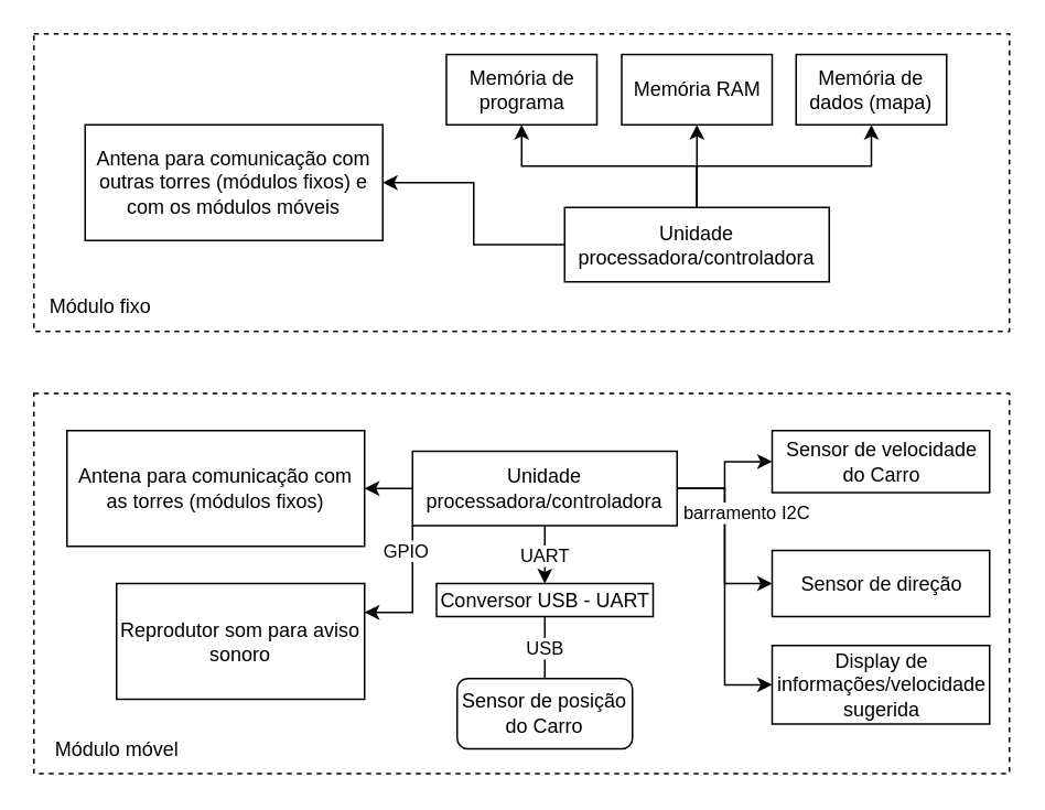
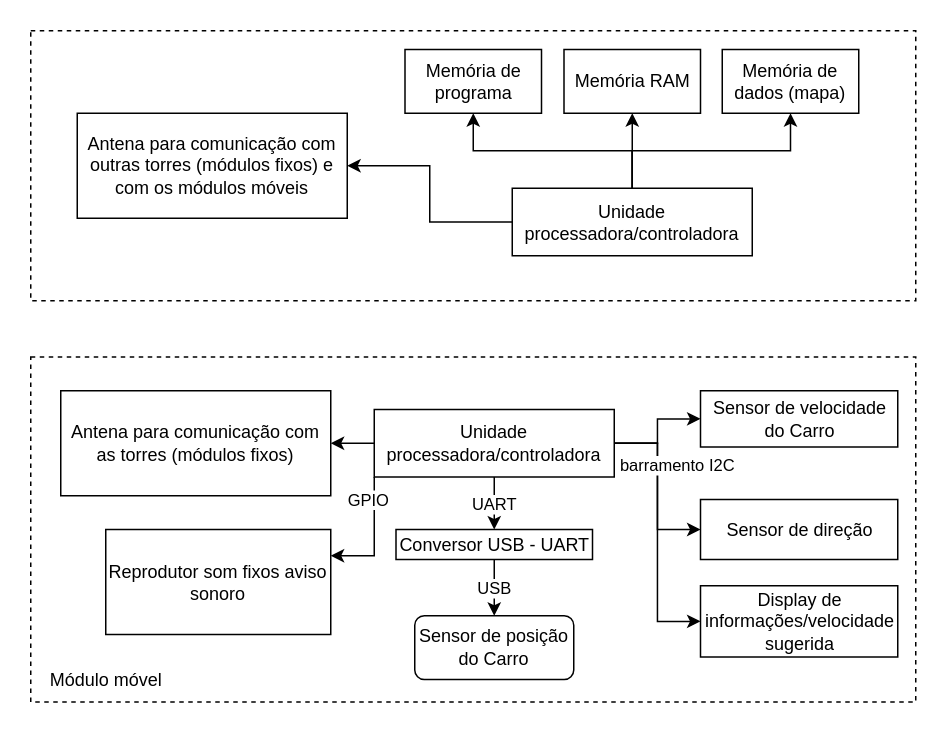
- <mxCell id="23" value="Módulo fixo" style="text;html=1;align=center;verticalAlign=middle;resizable=0;points=[];autosize=1;strokeColor=none;fillColor=none;" parent="1" vertex="1"><mxGeometry x="20" y="170" width="80" height="30" as="geometry" /></mxCell>
- <mxCell id="7" value="Reprodutor som para aviso sonoro" style="rounded=0;whiteSpace=wrap;html=1;" parent="1" vertex="1"><mxGeometry x="70" y="352.5" width="150" height="70" as="geometry" /></mxCell>
+ <mxCell id="7" value="Reprodutor som fixos aviso sonoro" style="rounded=0;whiteSpace=wrap;html=1;" parent="1" vertex="1"><mxGeometry x="70" y="352.5" width="150" height="70" as="geometry" /></mxCell>
- <mxCell id="29" value="USB" style="edgeStyle=orthogonalEdgeStyle;rounded=0;orthogonalLoop=1;jettySize=auto;html=1;exitX=0.5;exitY=1;exitDx=0;exitDy=0;entryX=0.5;entryY=0;entryDx=0;entryDy=0;endArrow=none;" edge="1" parent="1" source="30" target="5"><mxGeometry relative="1" as="geometry" /></mxCell>
+ <mxCell id="29" value="USB" style="edgeStyle=orthogonalEdgeStyle;rounded=0;orthogonalLoop=1;jettySize=auto;html=1;exitX=0.5;exitY=1;exitDx=0;exitDy=0;entryX=0.5;entryY=0;entryDx=0;entryDy=0;" edge="1" parent="1" source="30" target="5"><mxGeometry relative="1" as="geometry" /></mxCell>
